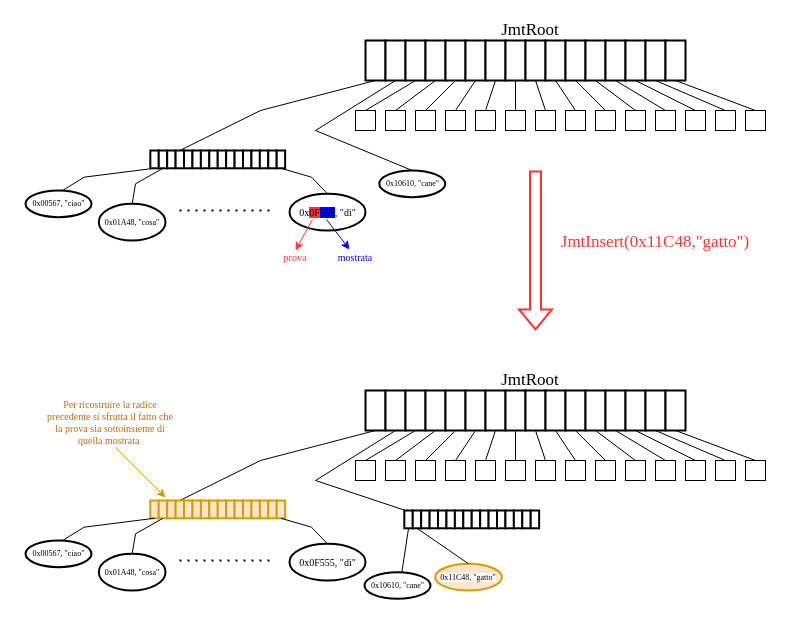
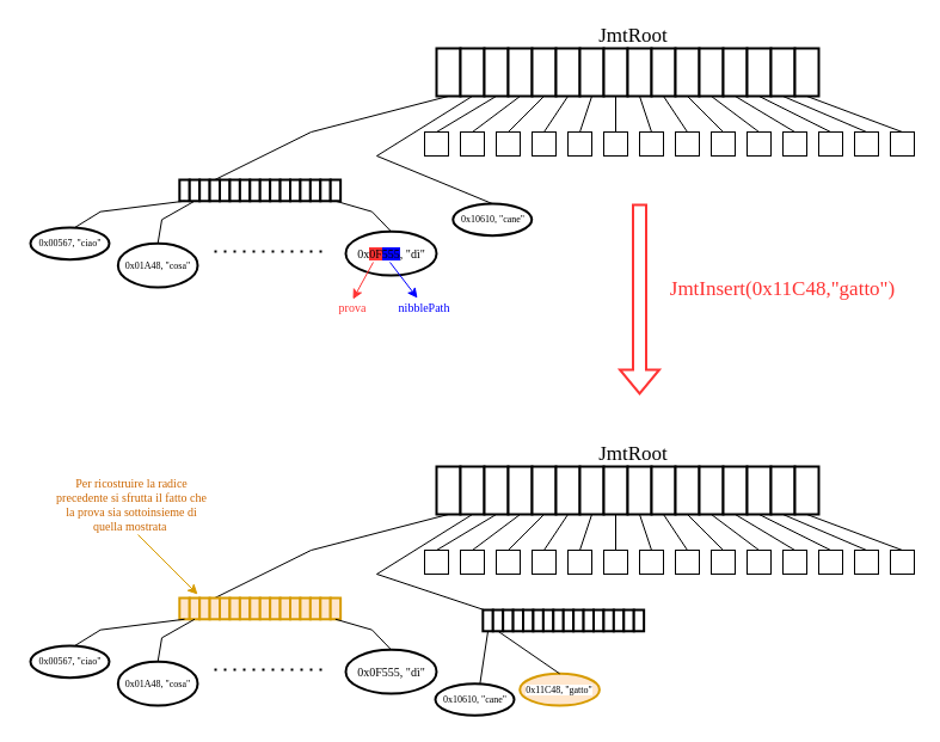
- <mxCell id="188" value="&lt;font face=&quot;Times New Roman&quot; color=&quot;#0000ff&quot;&gt;&lt;span style=&quot;font-size: 10px;&quot;&gt;mostrata&lt;/span&gt;&lt;/font&gt;" style="text;html=1;align=center;verticalAlign=middle;whiteSpace=wrap;rounded=0;labelBackgroundColor=default;fontSize=8;fontColor=#FF3333;" vertex="1" parent="1"><mxGeometry x="335" y="252" width="40" height="10" as="geometry" /></mxCell>
+ <mxCell id="188" value="&lt;font face=&quot;Times New Roman&quot; color=&quot;#0000ff&quot;&gt;&lt;span style=&quot;font-size: 10px;&quot;&gt;nibblePath&lt;/span&gt;&lt;/font&gt;" style="text;html=1;align=center;verticalAlign=middle;whiteSpace=wrap;rounded=0;labelBackgroundColor=default;fontSize=8;fontColor=#FF3333;" vertex="1" parent="1"><mxGeometry x="335" y="252" width="40" height="10" as="geometry" /></mxCell>
